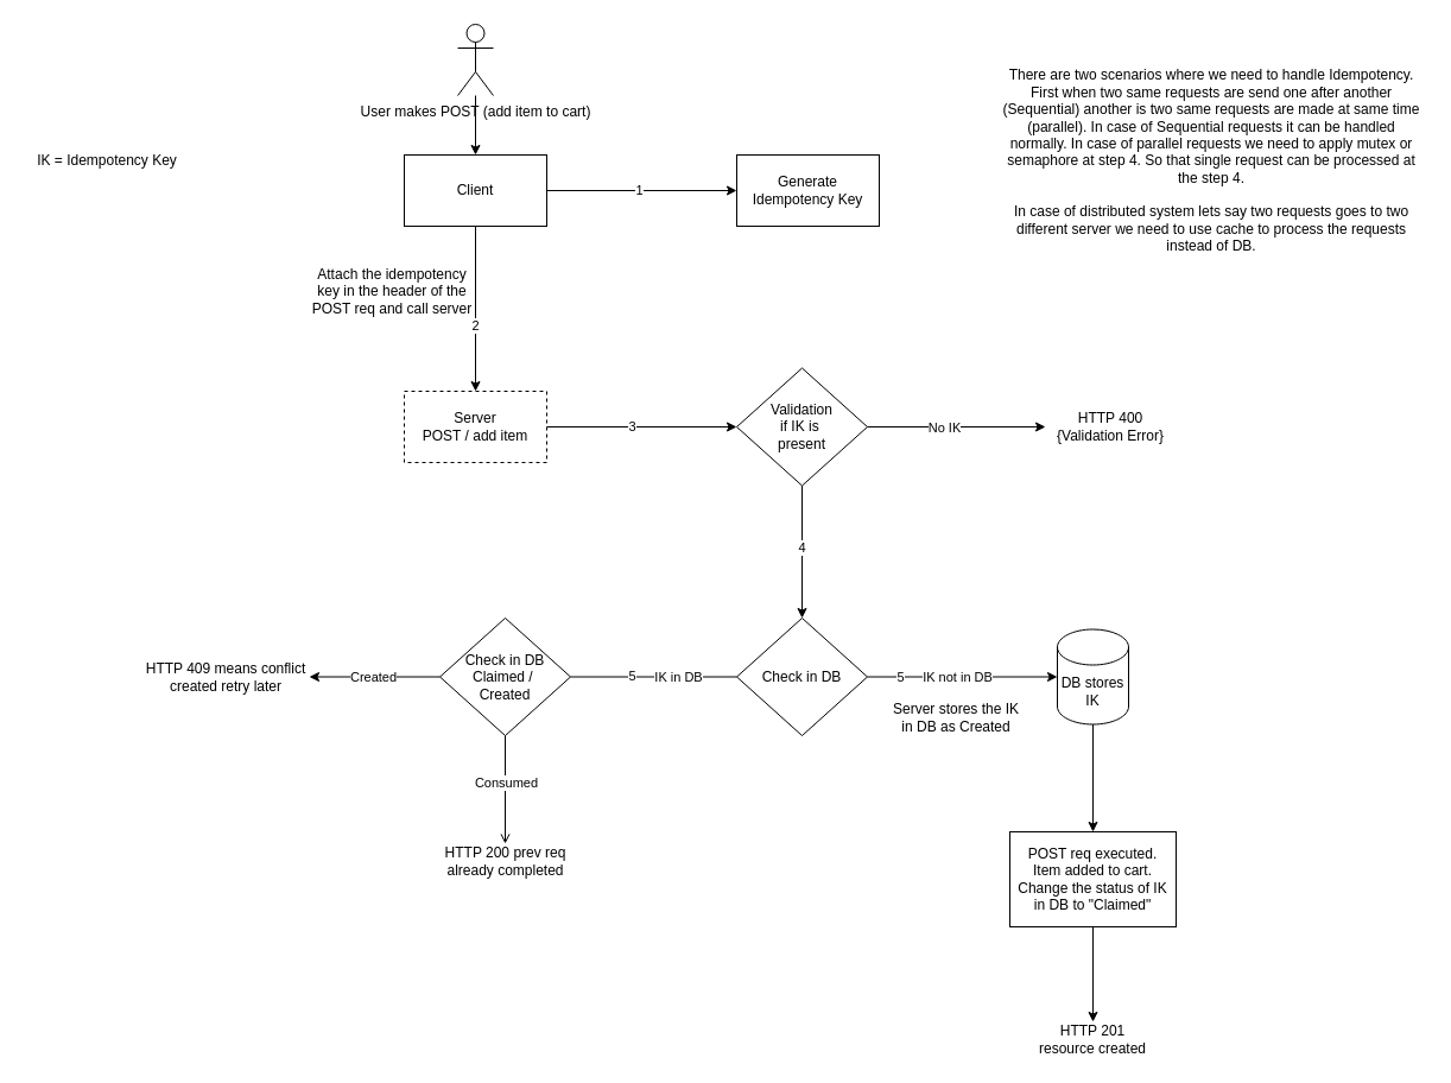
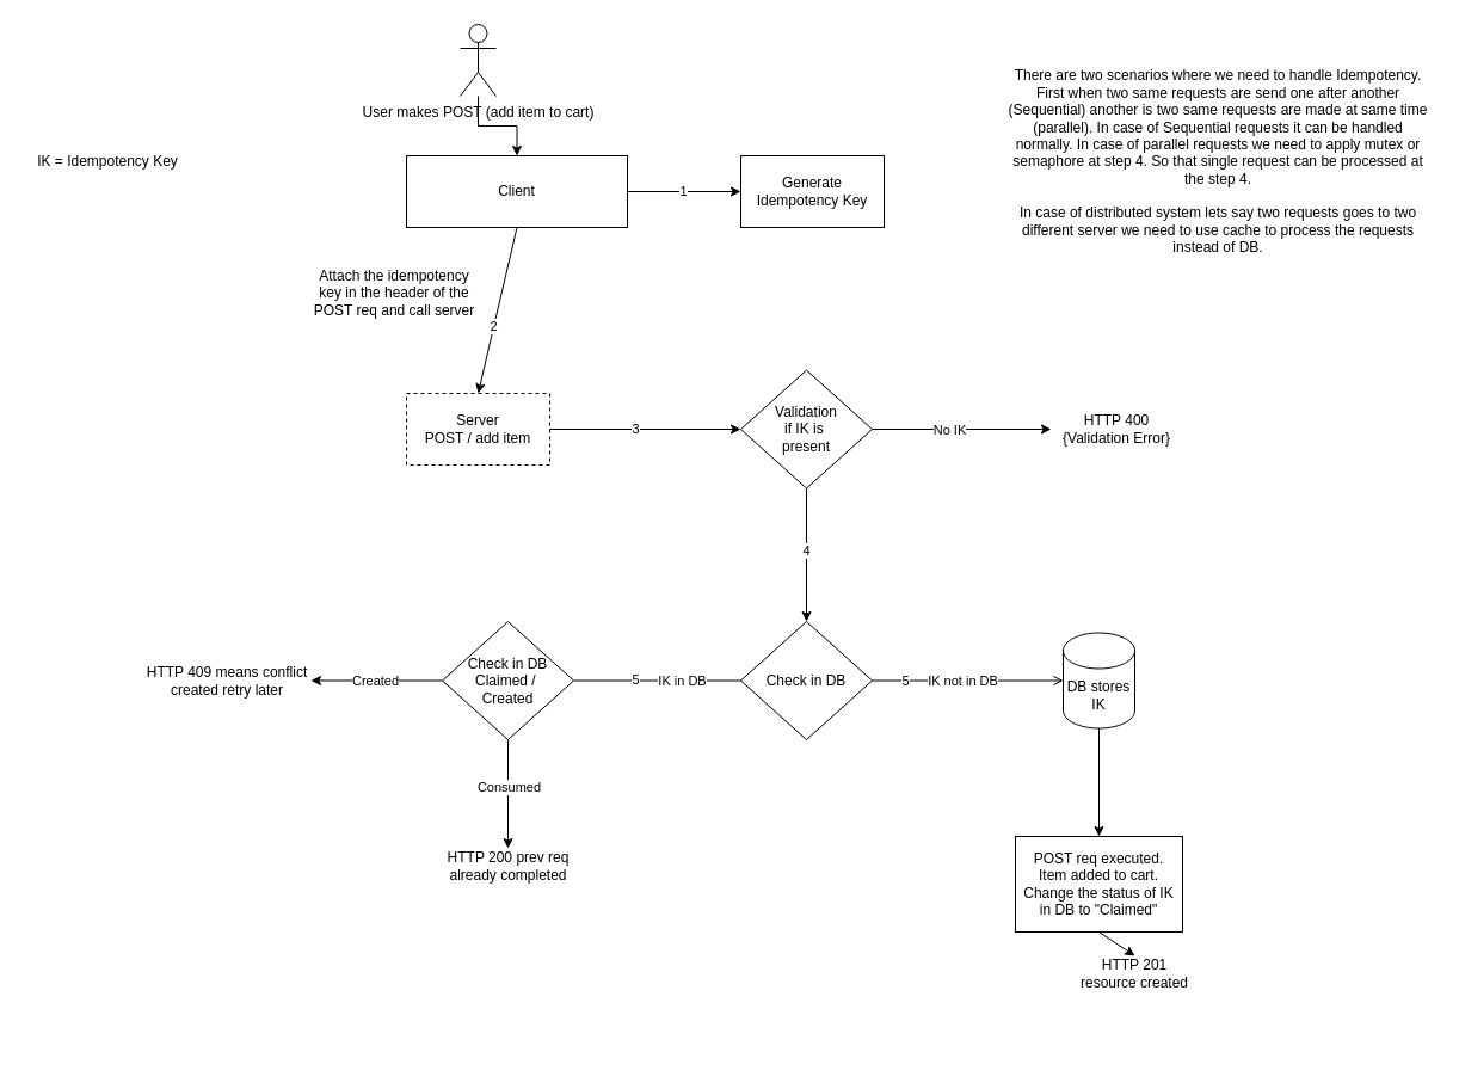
- <mxCell id="2" value="Client" style="rounded=0;whiteSpace=wrap;html=1;" vertex="1" parent="1"><mxGeometry x="340" y="130" width="120" height="60" as="geometry" /></mxCell>
+ <mxCell id="2" value="Client" style="rounded=0;whiteSpace=wrap;html=1;" vertex="1" parent="1"><mxGeometry x="340" y="130" width="185" height="60" as="geometry" /></mxCell>
- <mxCell id="22" value="" style="endArrow=classic;html=1;rounded=0;exitX=1;exitY=0.5;exitDx=0;exitDy=0;entryX=0;entryY=0.5;entryDx=0;entryDy=0;entryPerimeter=0;" edge="1" parent="1" source="21" target="25"><mxGeometry width="50" height="50" relative="1" as="geometry"><mxPoint x="770" y="610" as="sourcePoint" /><mxPoint x="880" y="570" as="targetPoint" /></mxGeometry></mxCell>
+ <mxCell id="22" value="" style="endArrow=open;html=1;rounded=0;exitX=1;exitY=0.5;exitDx=0;exitDy=0;entryX=0;entryY=0.5;entryDx=0;entryDy=0;entryPerimeter=0;" edge="1" parent="1" source="21" target="25"><mxGeometry width="50" height="50" relative="1" as="geometry"><mxPoint x="770" y="610" as="sourcePoint" /><mxPoint x="880" y="570" as="targetPoint" /></mxGeometry></mxCell>
- <mxCell id="26" value="Server stores the IK in DB as Created" style="text;html=1;whiteSpace=wrap;strokeColor=none;fillColor=none;align=center;verticalAlign=middle;rounded=0;" vertex="1" parent="1"><mxGeometry x="750" y="589" width="110" height="30" as="geometry" /></mxCell>
- <mxCell id="35" value="" style="endArrow=open;html=1;rounded=0;exitX=0.5;exitY=1;exitDx=0;exitDy=0;entryX=0.5;entryY=0;entryDx=0;entryDy=0;" edge="1" parent="1" source="34" target="39"><mxGeometry width="50" height="50" relative="1" as="geometry"><mxPoint x="600" y="710" as="sourcePoint" /><mxPoint x="425" y="700" as="targetPoint" /></mxGeometry></mxCell>
+ <mxCell id="35" value="" style="endArrow=classic;html=1;rounded=0;exitX=0.5;exitY=1;exitDx=0;exitDy=0;entryX=0.5;entryY=0;entryDx=0;entryDy=0;" edge="1" parent="1" source="34" target="39"><mxGeometry width="50" height="50" relative="1" as="geometry"><mxPoint x="600" y="710" as="sourcePoint" /><mxPoint x="425" y="700" as="targetPoint" /></mxGeometry></mxCell>
- <mxCell id="33" value="HTTP 201 resource created" style="text;html=1;whiteSpace=wrap;strokeColor=none;fillColor=none;align=center;verticalAlign=middle;rounded=0;" vertex="1" parent="1"><mxGeometry x="870" y="860" width="100" height="30" as="geometry" /></mxCell>
+ <mxCell id="33" value="HTTP 201 resource created" style="text;html=1;whiteSpace=wrap;strokeColor=none;fillColor=none;align=center;verticalAlign=middle;rounded=0;" vertex="1" parent="1"><mxGeometry x="900" y="800" width="100" height="30" as="geometry" /></mxCell>
